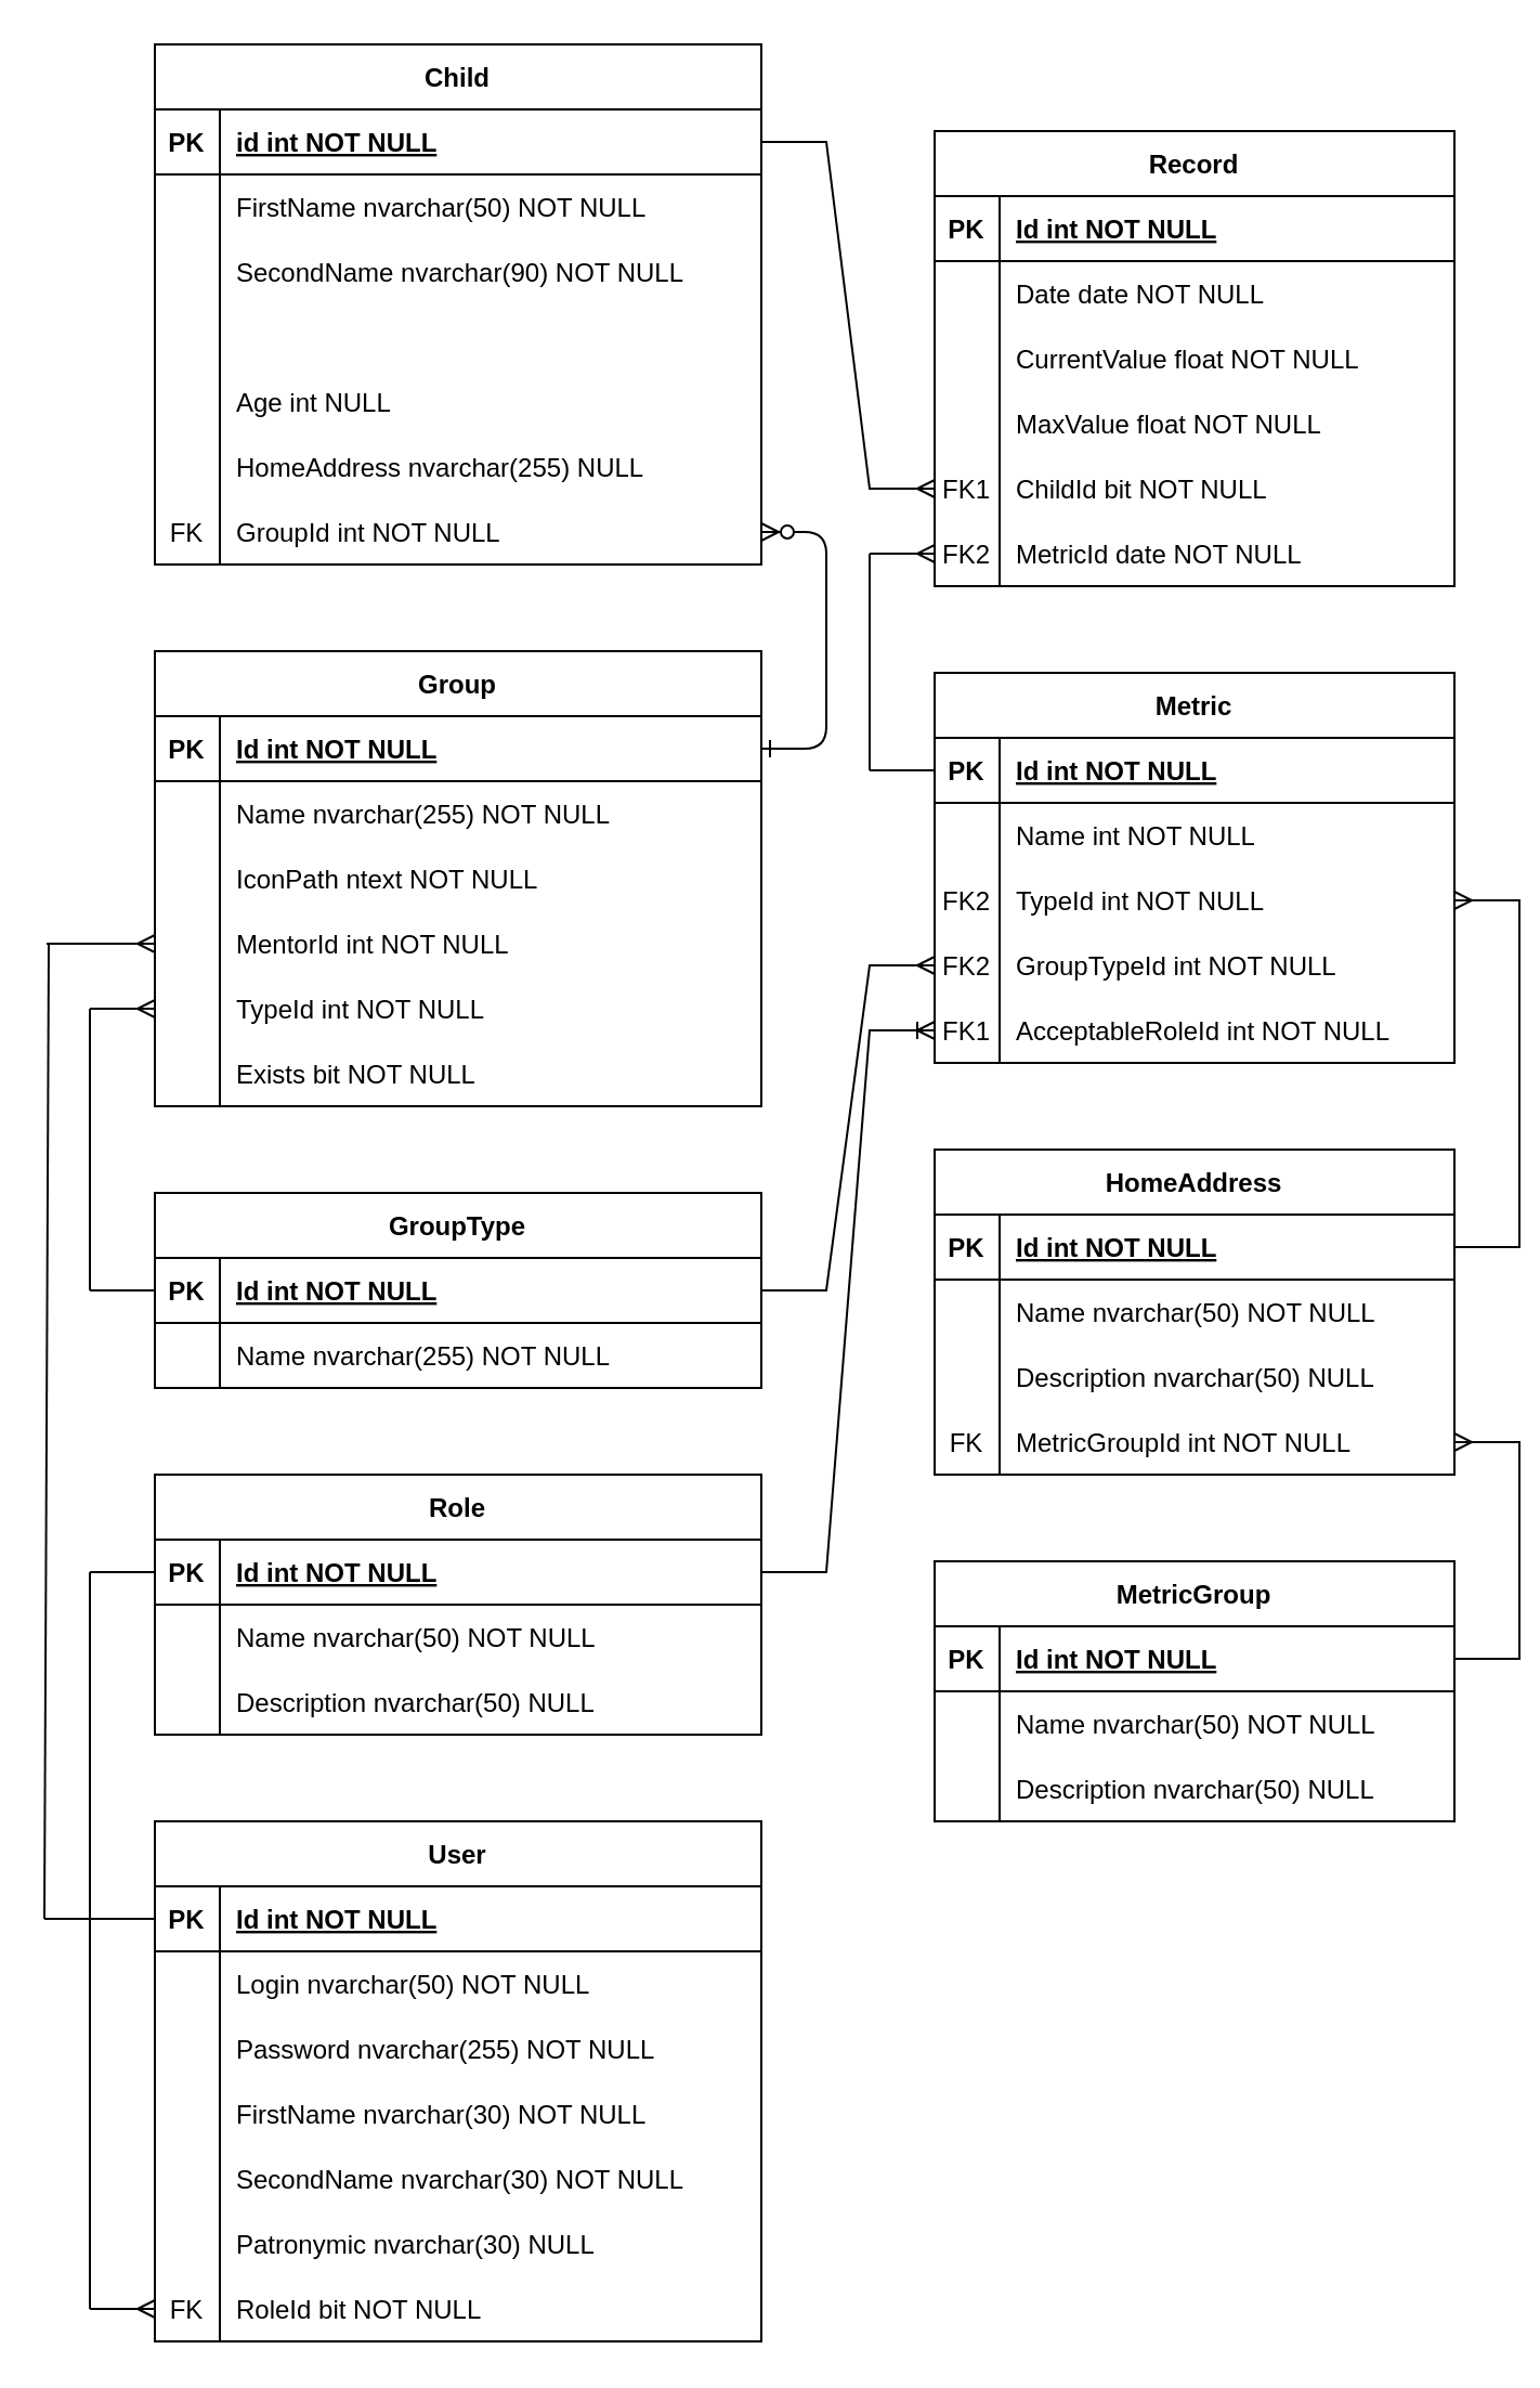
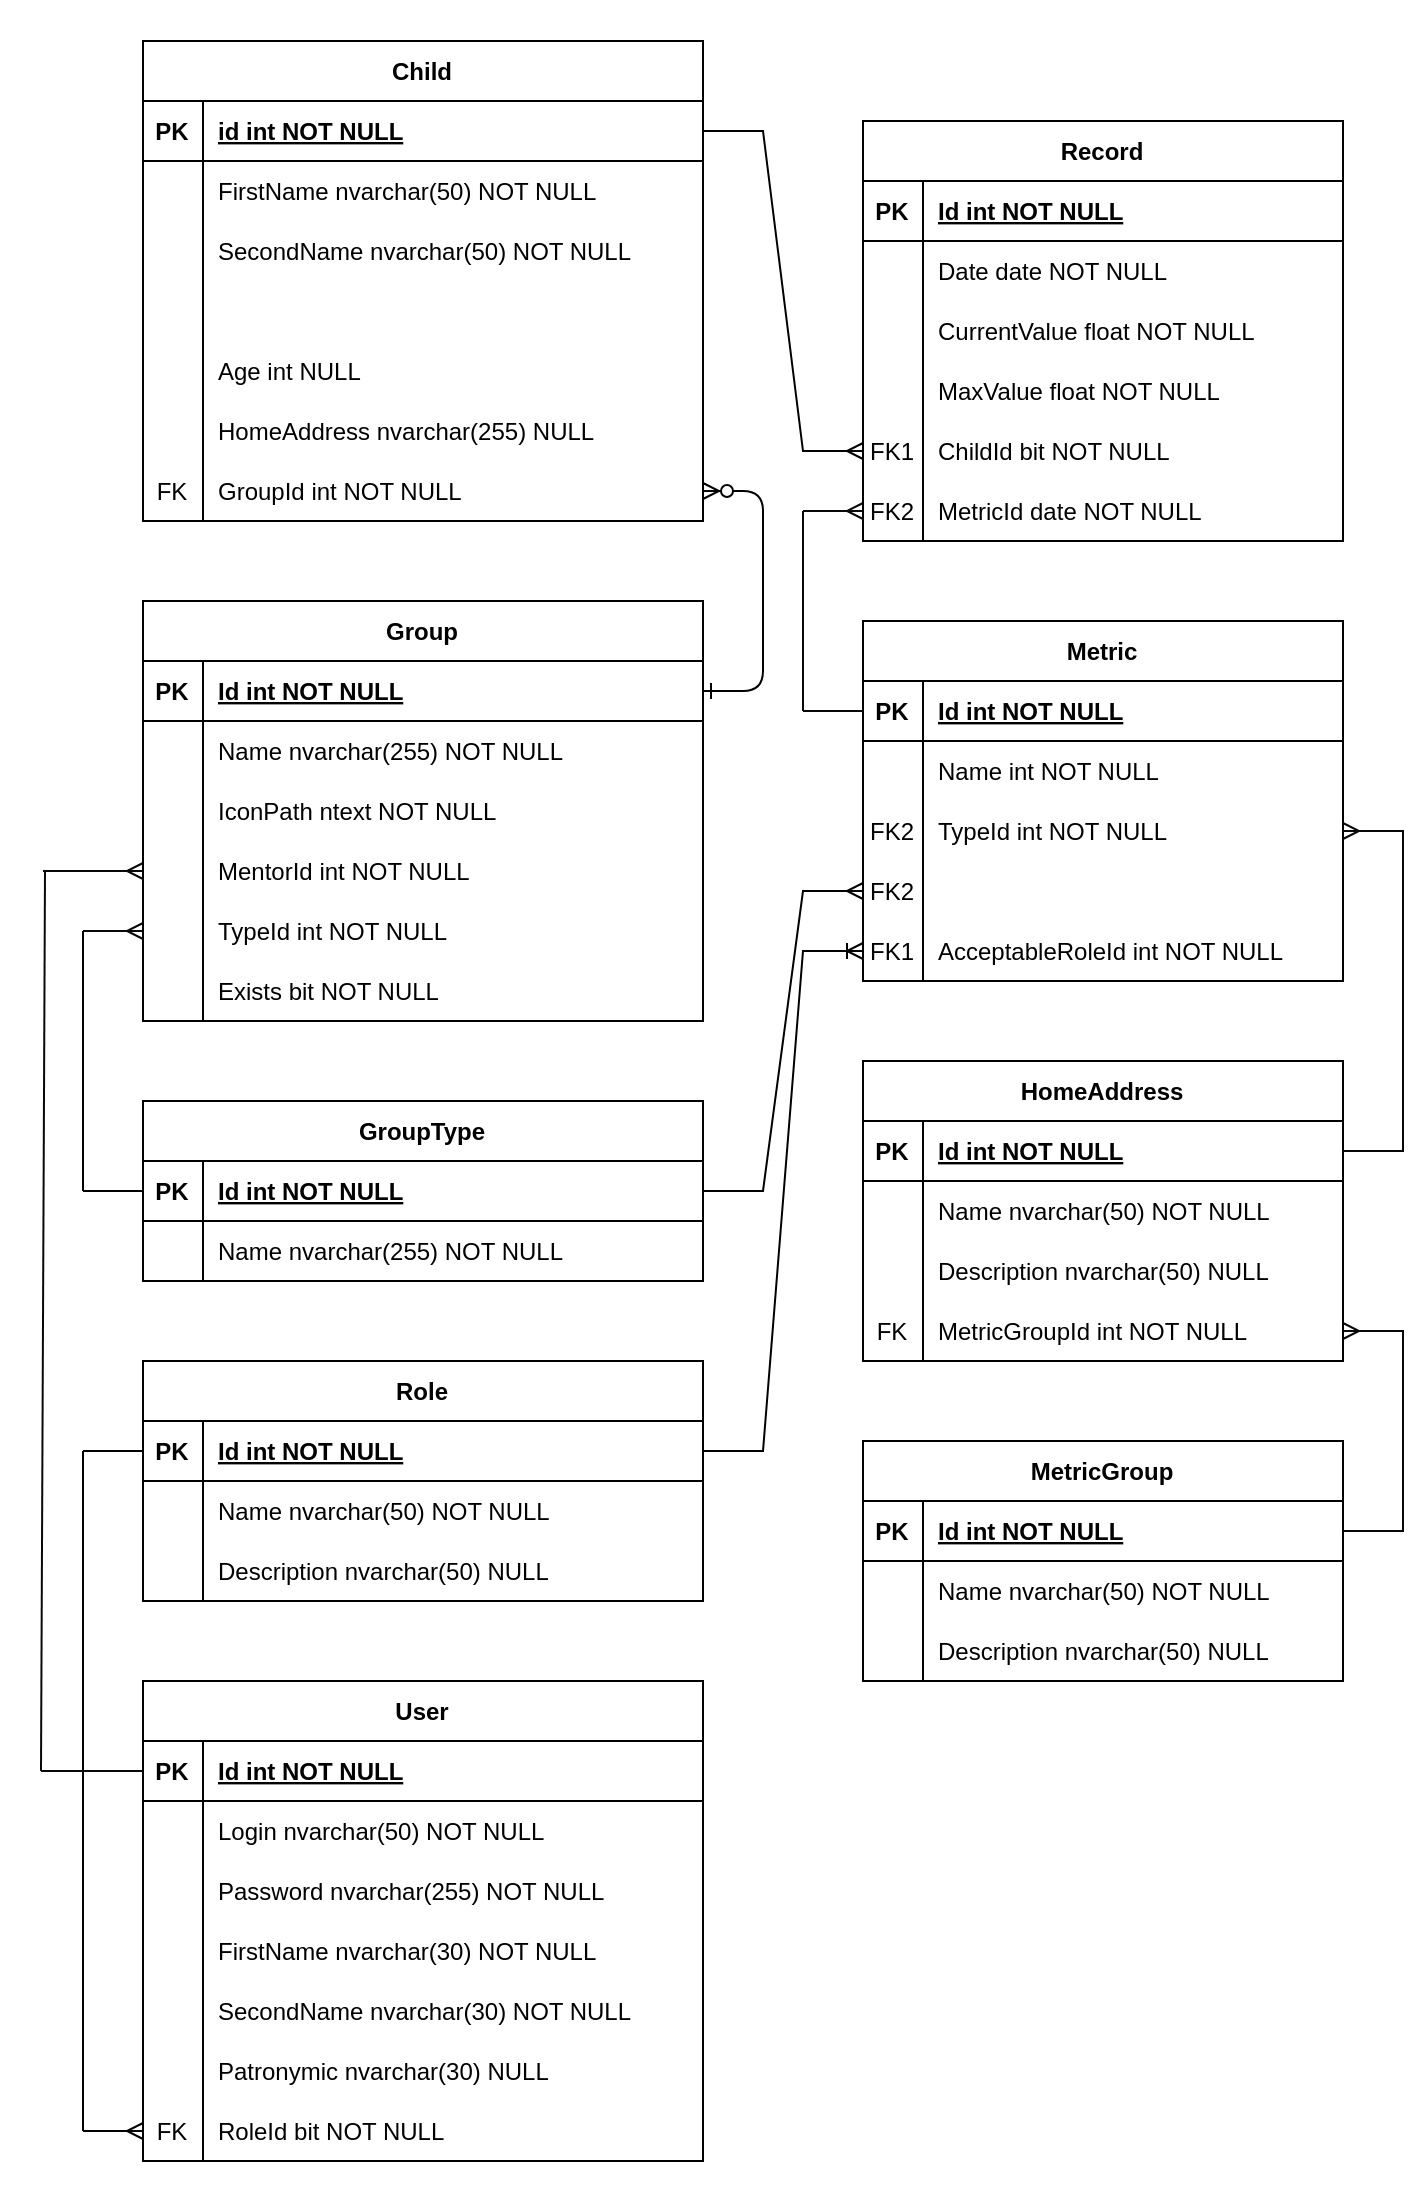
- <mxCell id="49" value="SecondName nvarchar(90) NOT NULL" style="shape=partialRectangle;overflow=hidden;connectable=0;fillColor=none;top=0;left=0;bottom=0;right=0;align=left;spacingLeft=6;" parent="47" vertex="1"><mxGeometry x="30" width="250" height="30" as="geometry"><mxRectangle width="250" height="30" as="alternateBounds" /></mxGeometry></mxCell>
+ <mxCell id="49" value="SecondName nvarchar(50) NOT NULL" style="shape=partialRectangle;overflow=hidden;connectable=0;fillColor=none;top=0;left=0;bottom=0;right=0;align=left;spacingLeft=6;" parent="47" vertex="1"><mxGeometry x="30" width="250" height="30" as="geometry"><mxRectangle width="250" height="30" as="alternateBounds" /></mxGeometry></mxCell>
- <mxCell id="96" value="GroupTypeId int NOT NULL" style="shape=partialRectangle;overflow=hidden;connectable=0;fillColor=none;top=0;left=0;bottom=0;right=0;align=left;spacingLeft=6;" vertex="1" parent="94"><mxGeometry x="30" width="210" height="30" as="geometry"><mxRectangle width="210" height="30" as="alternateBounds" /></mxGeometry></mxCell>
